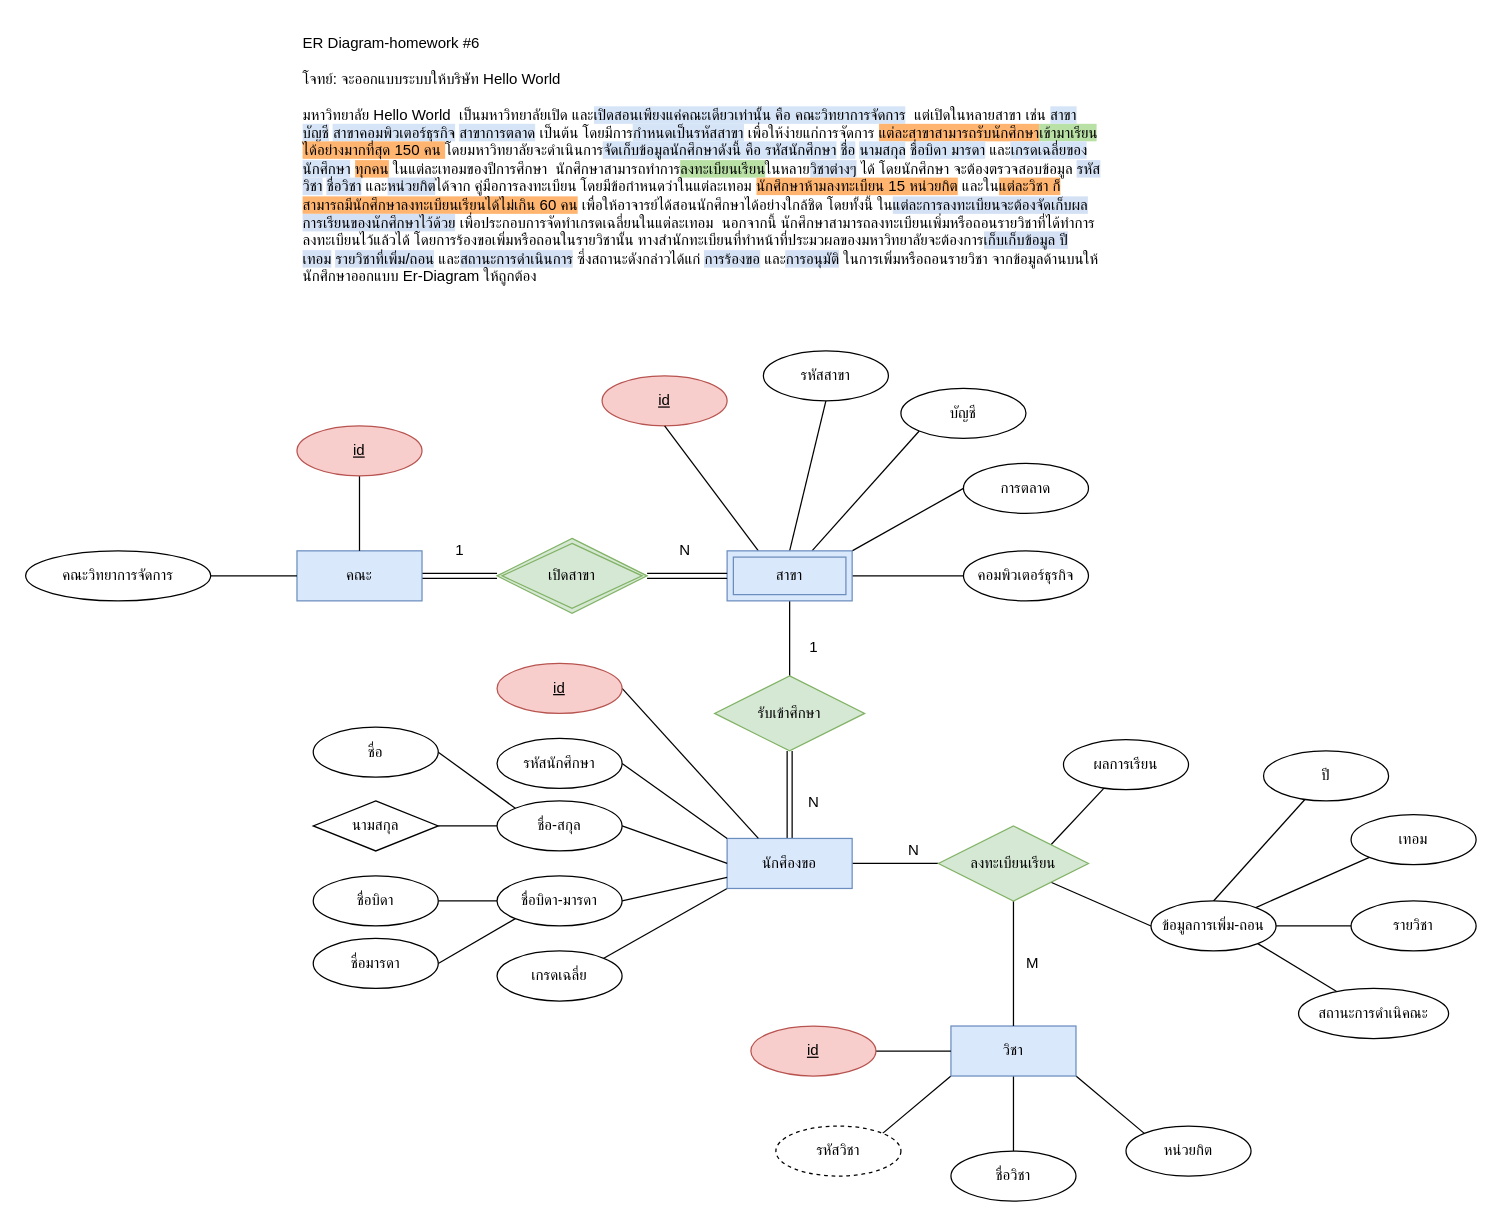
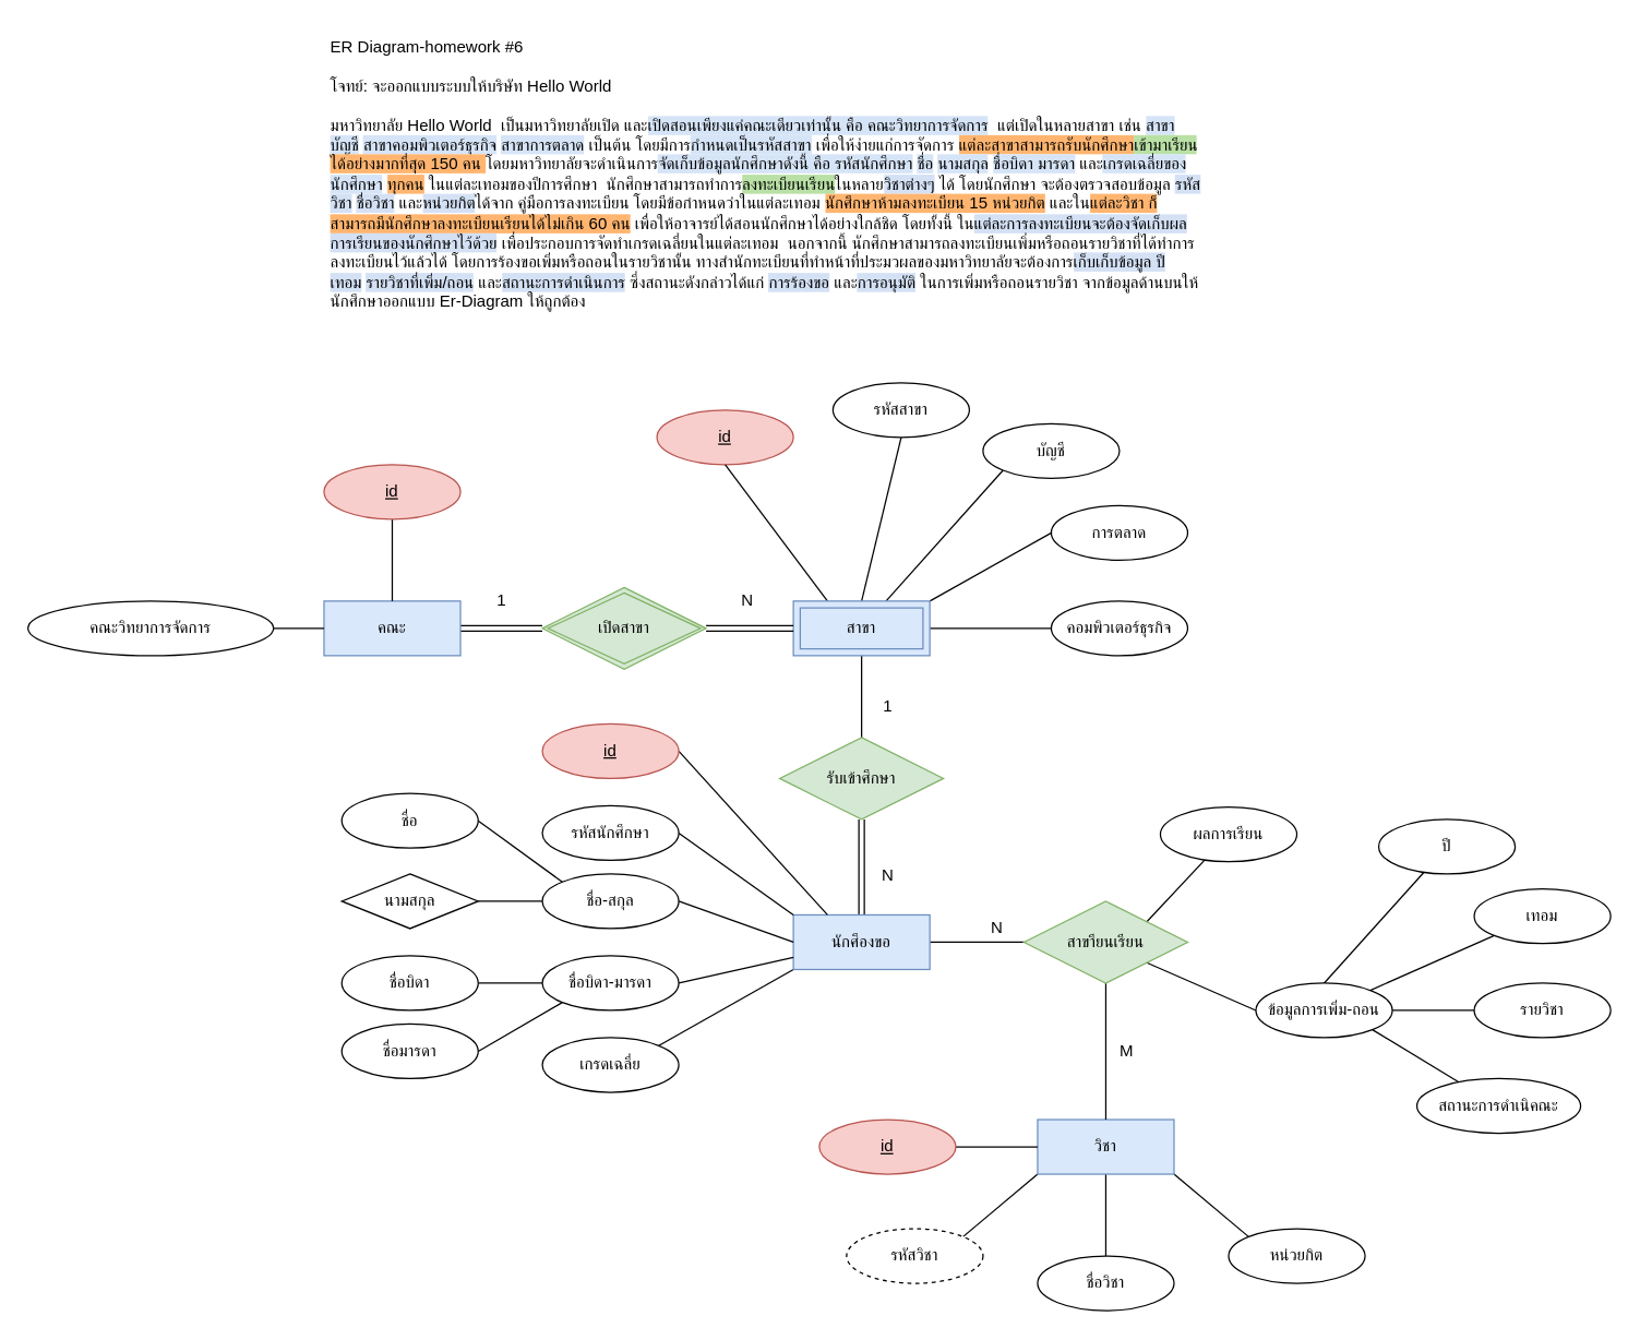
- <mxCell id="50" value="คณะวิทยาการจัดการ" style="ellipse;whiteSpace=wrap;html=1;align=center;fontStyle=0" vertex="1" parent="1"><mxGeometry x="20" y="440" width="148" height="40" as="geometry" /></mxCell>
+ <mxCell id="50" value="คณะวิทยาการจัดการ" style="ellipse;whiteSpace=wrap;html=1;align=center;fontStyle=0" vertex="1" parent="1"><mxGeometry x="20" y="440" width="180" height="40" as="geometry" /></mxCell>
- <mxCell id="63" value="ลงทะเบียนเรียน" style="shape=rhombus;perimeter=rhombusPerimeter;whiteSpace=wrap;html=1;align=center;fillColor=#d5e8d4;strokeColor=#82b366;" vertex="1" parent="1"><mxGeometry x="750" y="660" width="120" height="60" as="geometry" /></mxCell>
+ <mxCell id="63" value="สาขาียนเรียน" style="shape=rhombus;perimeter=rhombusPerimeter;whiteSpace=wrap;html=1;align=center;fillColor=#d5e8d4;strokeColor=#82b366;" vertex="1" parent="1"><mxGeometry x="750" y="660" width="120" height="60" as="geometry" /></mxCell>
